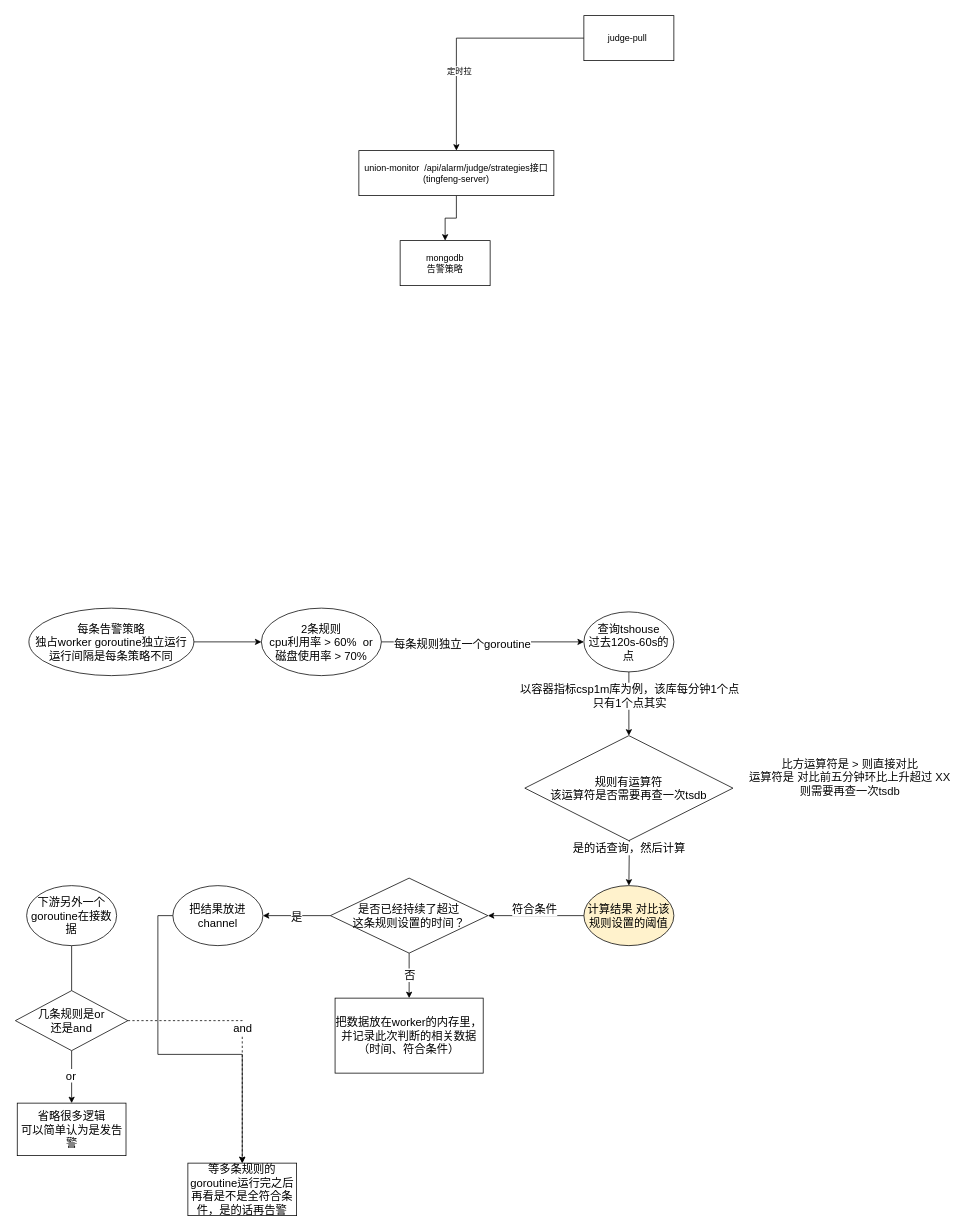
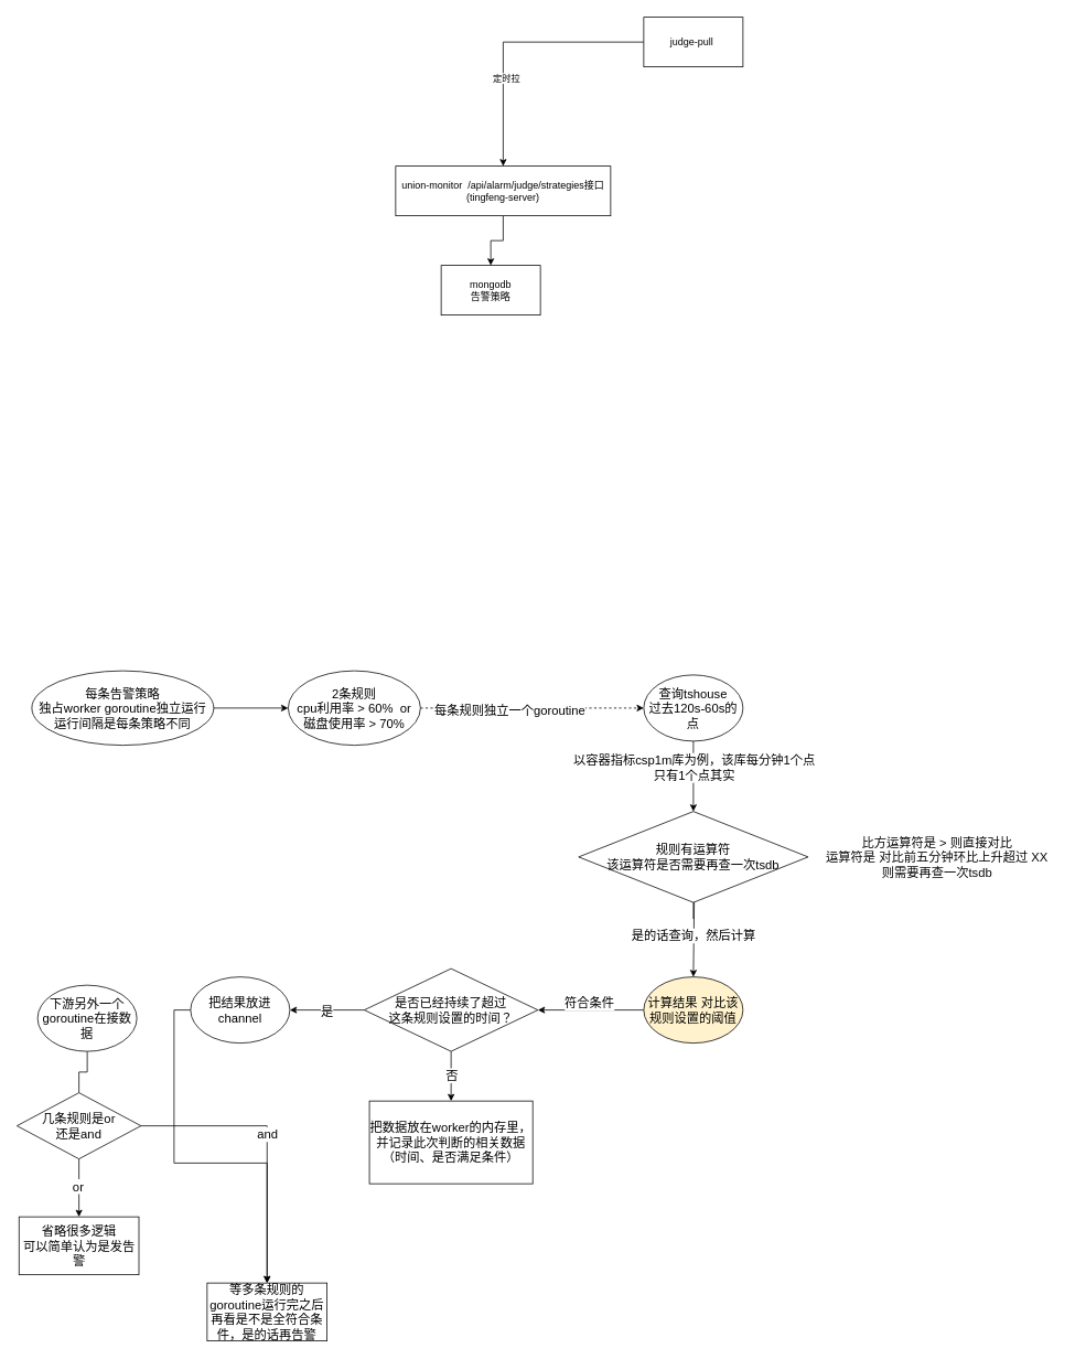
- <mxCell id="10" style="edgeStyle=orthogonalEdgeStyle;rounded=0;orthogonalLoop=1;jettySize=auto;html=1;exitX=1;exitY=0.5;exitDx=0;exitDy=0;entryX=0;entryY=0.5;entryDx=0;entryDy=0;fontSize=15;" edge="1" parent="1" source="12" target="15"><mxGeometry relative="1" as="geometry" /></mxCell>
+ <mxCell id="10" style="edgeStyle=orthogonalEdgeStyle;rounded=0;orthogonalLoop=1;jettySize=auto;html=1;exitX=1;exitY=0.5;exitDx=0;exitDy=0;entryX=0;entryY=0.5;entryDx=0;entryDy=0;fontSize=15;dashed=1;" edge="1" parent="1" source="12" target="15"><mxGeometry relative="1" as="geometry" /></mxCell>
- <mxCell id="18" value="规则有运算符&lt;br style=&quot;font-size: 15px;&quot;&gt;该运算符是否需要再查一次tsdb" style="rhombus;whiteSpace=wrap;html=1;fontSize=15;" vertex="1" parent="1"><mxGeometry x="699.25" y="980" width="277.5" height="140" as="geometry" /></mxCell>
+ <mxCell id="18" value="规则有运算符&lt;br style=&quot;font-size: 15px;&quot;&gt;该运算符是否需要再查一次tsdb" style="rhombus;whiteSpace=wrap;html=1;fontSize=15;" vertex="1" parent="1"><mxGeometry x="699.25" y="980" width="277.5" height="110" as="geometry" /></mxCell>
- <mxCell id="26" value="下游另外一个goroutine在接数据&lt;br style=&quot;font-size: 15px;&quot;&gt;" style="ellipse;whiteSpace=wrap;html=1;fontSize=15;" vertex="1" parent="1"><mxGeometry x="35" y="1180" width="120" height="80" as="geometry" /></mxCell>
+ <mxCell id="26" value="下游另外一个goroutine在接数据&lt;br style=&quot;font-size: 15px;&quot;&gt;" style="ellipse;whiteSpace=wrap;html=1;fontSize=15;" vertex="1" parent="1"><mxGeometry x="45" y="1190" width="120" height="80" as="geometry" /></mxCell>
- <mxCell id="29" style="edgeStyle=orthogonalEdgeStyle;rounded=0;orthogonalLoop=1;jettySize=auto;html=1;exitX=1;exitY=0.5;exitDx=0;exitDy=0;entryX=0.5;entryY=0;entryDx=0;entryDy=0;fontSize=15;dashed=1;" edge="1" parent="1" source="31" target="39"><mxGeometry relative="1" as="geometry"><mxPoint x="270" y="1610" as="targetPoint" /></mxGeometry></mxCell>
+ <mxCell id="29" style="edgeStyle=orthogonalEdgeStyle;rounded=0;orthogonalLoop=1;jettySize=auto;html=1;exitX=1;exitY=0.5;exitDx=0;exitDy=0;entryX=0.5;entryY=0;entryDx=0;entryDy=0;fontSize=15;" edge="1" parent="1" source="31" target="39"><mxGeometry relative="1" as="geometry"><mxPoint x="270" y="1610" as="targetPoint" /></mxGeometry></mxCell>
- <mxCell id="37" value="把数据放在worker的内存里，并记录此次判断的相关数据（时间、符合条件）" style="rounded=0;whiteSpace=wrap;html=1;fontSize=15;" vertex="1" parent="1"><mxGeometry x="446.25" y="1330" width="197.5" height="100" as="geometry" /></mxCell>
+ <mxCell id="37" value="把数据放在worker的内存里，并记录此次判断的相关数据（时间、是否满足条件）" style="rounded=0;whiteSpace=wrap;html=1;fontSize=15;" vertex="1" parent="1"><mxGeometry x="446.25" y="1330" width="197.5" height="100" as="geometry" /></mxCell>
